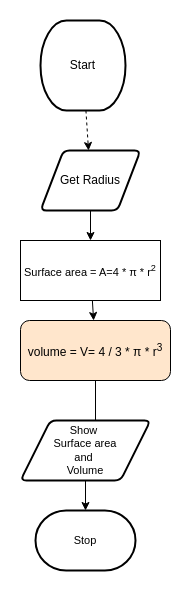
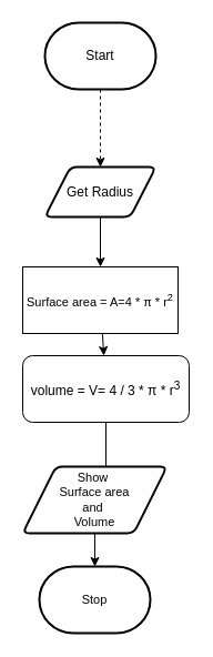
- <mxCell id="3" value="Start" style="strokeWidth=2;html=1;shape=mxgraph.flowchart.terminator;whiteSpace=wrap;rounded=1;fillColor=#FFFFFF;fontColor=#000000;shadow=0;sketch=0;" vertex="1" parent="1"><mxGeometry x="40" y="20" width="85" height="90" as="geometry" /></mxCell>
+ <mxCell id="3" value="Start" style="strokeWidth=2;html=1;shape=mxgraph.flowchart.terminator;whiteSpace=wrap;rounded=1;fillColor=#FFFFFF;fontColor=#000000;shadow=0;sketch=0;" vertex="1" parent="1"><mxGeometry x="40" y="20" width="100" height="60" as="geometry" /></mxCell>
- <mxCell id="5" value="Get Radius" style="shape=parallelogram;html=1;strokeWidth=2;perimeter=parallelogramPerimeter;whiteSpace=wrap;rounded=1;arcSize=12;size=0.23;fontColor=#000000;fillColor=#FFFFFF;" vertex="1" parent="1"><mxGeometry x="40" y="150" width="100" height="60" as="geometry" /></mxCell>
+ <mxCell id="5" value="Get Radius" style="shape=parallelogram;html=1;strokeWidth=2;perimeter=parallelogramPerimeter;whiteSpace=wrap;rounded=1;arcSize=12;size=0.23;fontColor=#000000;fillColor=#FFFFFF;" vertex="1" parent="1"><mxGeometry x="40" y="150" width="100" height="45" as="geometry" /></mxCell>
- <mxCell id="9" value="&lt;font style=&quot;font-size: 12px&quot;&gt;volume =&amp;nbsp;V= 4 /&lt;span&gt;&amp;nbsp;3 * π * r&lt;/span&gt;&lt;sup&gt;3&lt;/sup&gt;&lt;br&gt;&lt;/font&gt;" style="rounded=1;whiteSpace=wrap;html=1;shadow=0;sketch=0;fontFamily=Helvetica;fontSize=11;fontColor=#000000;fillColor=#ffe6cc;align=center;" vertex="1" parent="1"><mxGeometry x="20" y="320" width="150" height="60" as="geometry" /></mxCell>
+ <mxCell id="9" value="&lt;font style=&quot;font-size: 12px&quot;&gt;volume =&amp;nbsp;V= 4 /&lt;span&gt;&amp;nbsp;3 * π * r&lt;/span&gt;&lt;sup&gt;3&lt;/sup&gt;&lt;br&gt;&lt;/font&gt;" style="rounded=1;whiteSpace=wrap;html=1;shadow=0;sketch=0;fontFamily=Helvetica;fontSize=11;fontColor=#000000;fillColor=#FFFFFF;align=center;" vertex="1" parent="1"><mxGeometry x="20" y="320" width="150" height="60" as="geometry" /></mxCell>
